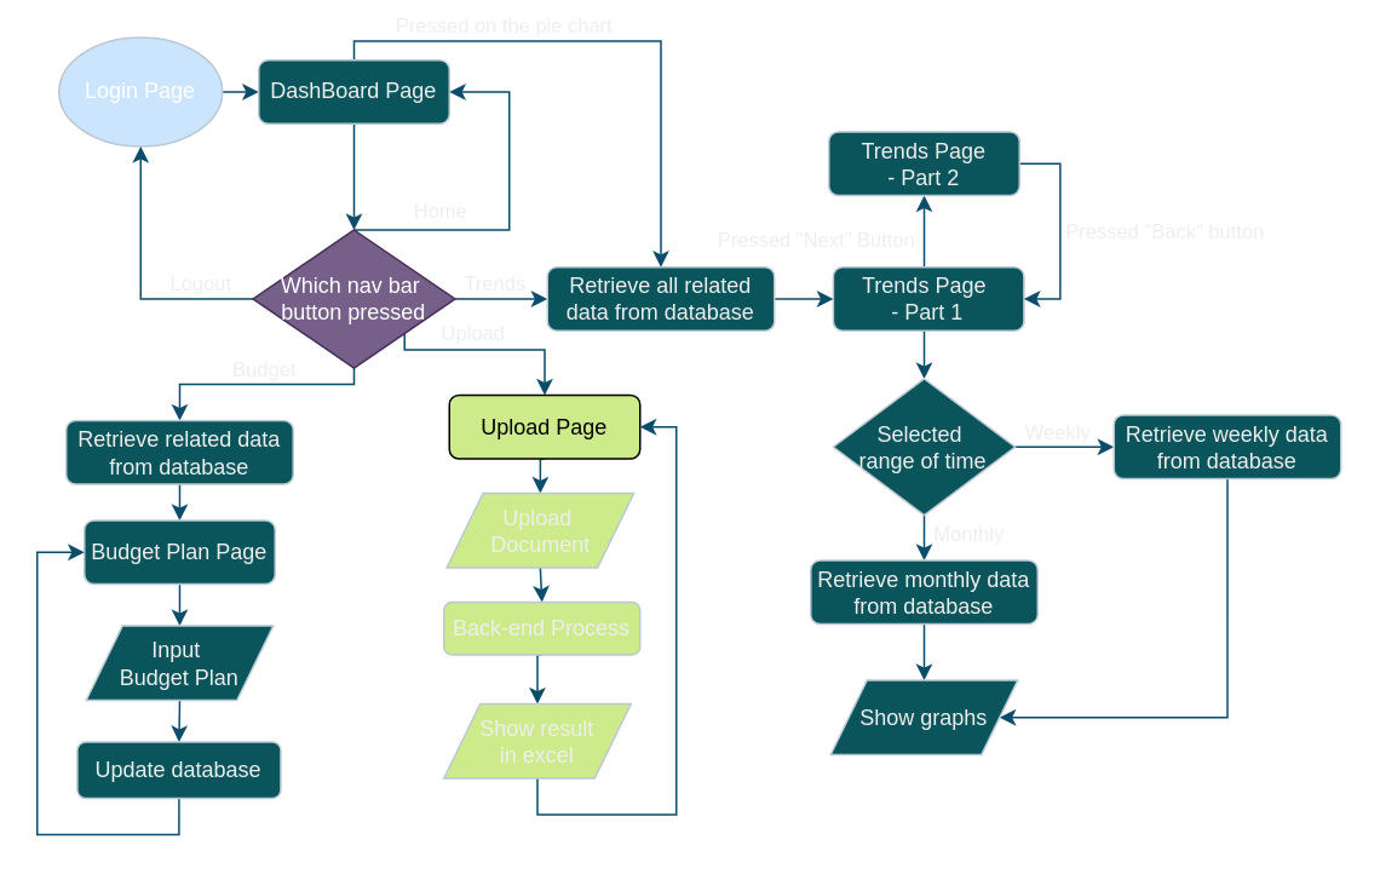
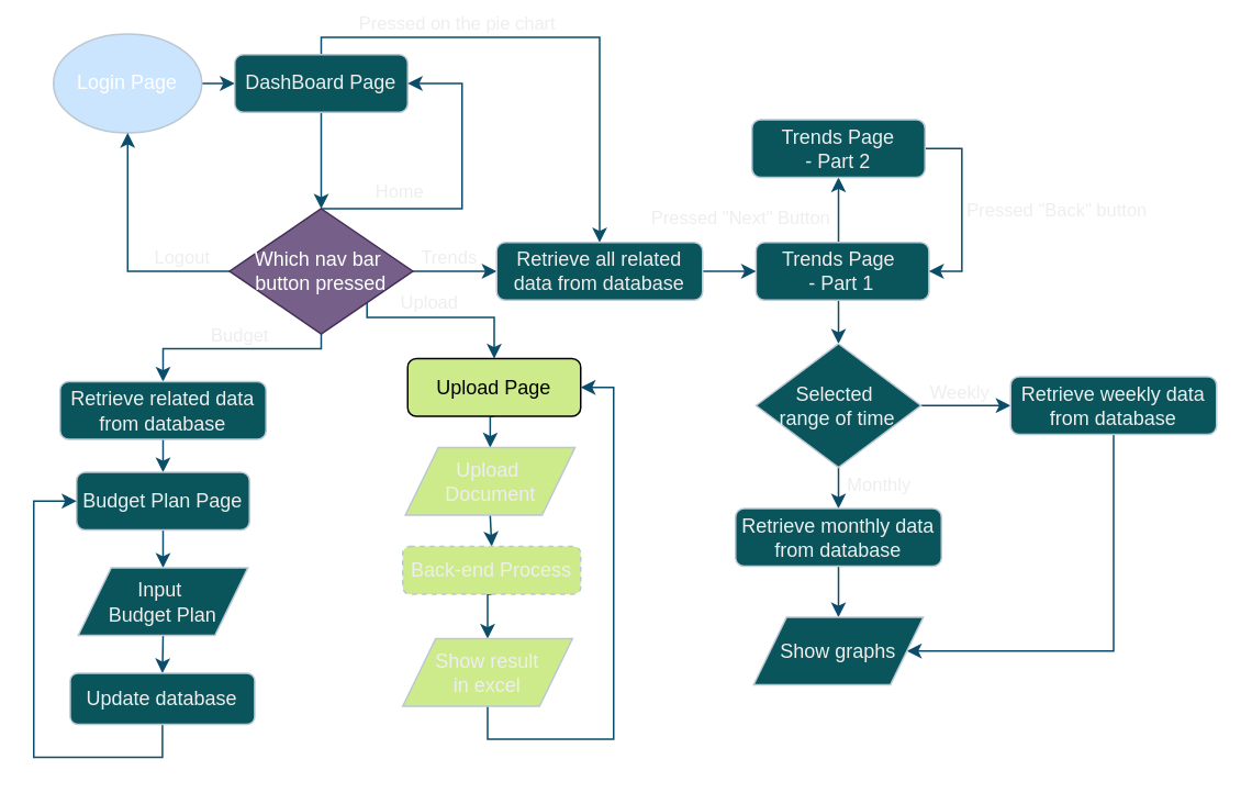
- <mxCell id="52" value="Back-end Process" style="rounded=1;whiteSpace=wrap;html=1;strokeColor=#BAC8D3;fontColor=#EEEEEE;fillColor=light-dark(#CDEB8B,#FFD966);" vertex="1" parent="1"><mxGeometry x="244" y="331" width="108" height="29" as="geometry" /></mxCell>
+ <mxCell id="52" value="Back-end Process" style="rounded=1;whiteSpace=wrap;html=1;strokeColor=#BAC8D3;fontColor=#EEEEEE;fillColor=light-dark(#CDEB8B,#FFD966);dashed=1;" vertex="1" parent="1"><mxGeometry x="244" y="331" width="108" height="29" as="geometry" /></mxCell>
